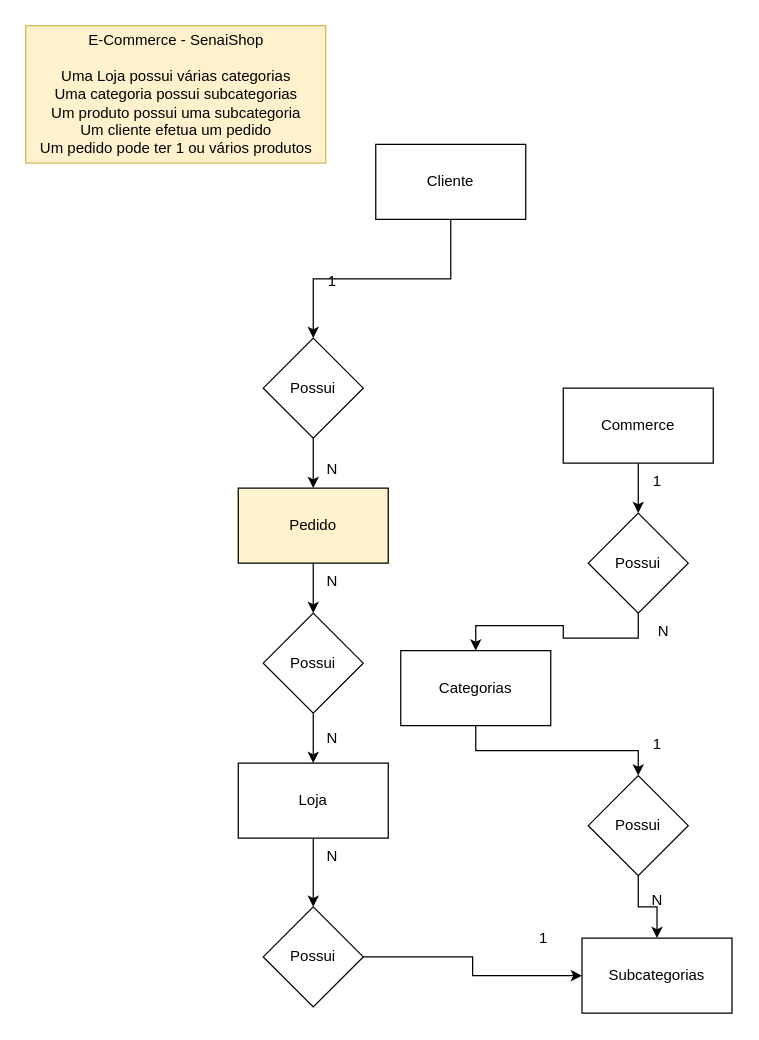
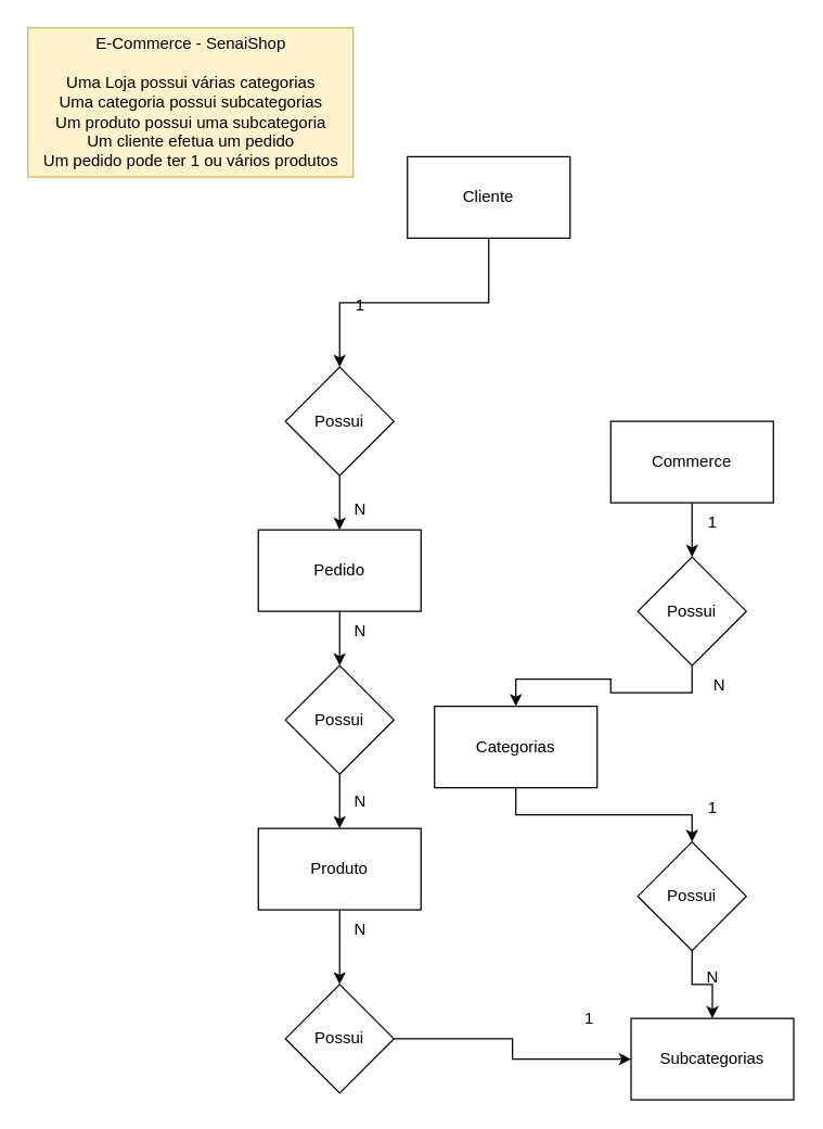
- <mxCell id="13" value="Pedido" style="rounded=0;whiteSpace=wrap;html=1;fillColor=#fff2cc;" parent="1" vertex="1"><mxGeometry x="190" y="390" width="120" height="60" as="geometry" /></mxCell>
+ <mxCell id="13" value="Pedido" style="rounded=0;whiteSpace=wrap;html=1;" parent="1" vertex="1"><mxGeometry x="190" y="390" width="120" height="60" as="geometry" /></mxCell>
- <mxCell id="9" value="Loja" style="rounded=0;whiteSpace=wrap;html=1;" parent="1" vertex="1"><mxGeometry x="190" y="610" width="120" height="60" as="geometry" /></mxCell>
+ <mxCell id="9" value="Produto" style="rounded=0;whiteSpace=wrap;html=1;" parent="1" vertex="1"><mxGeometry x="190" y="610" width="120" height="60" as="geometry" /></mxCell>
